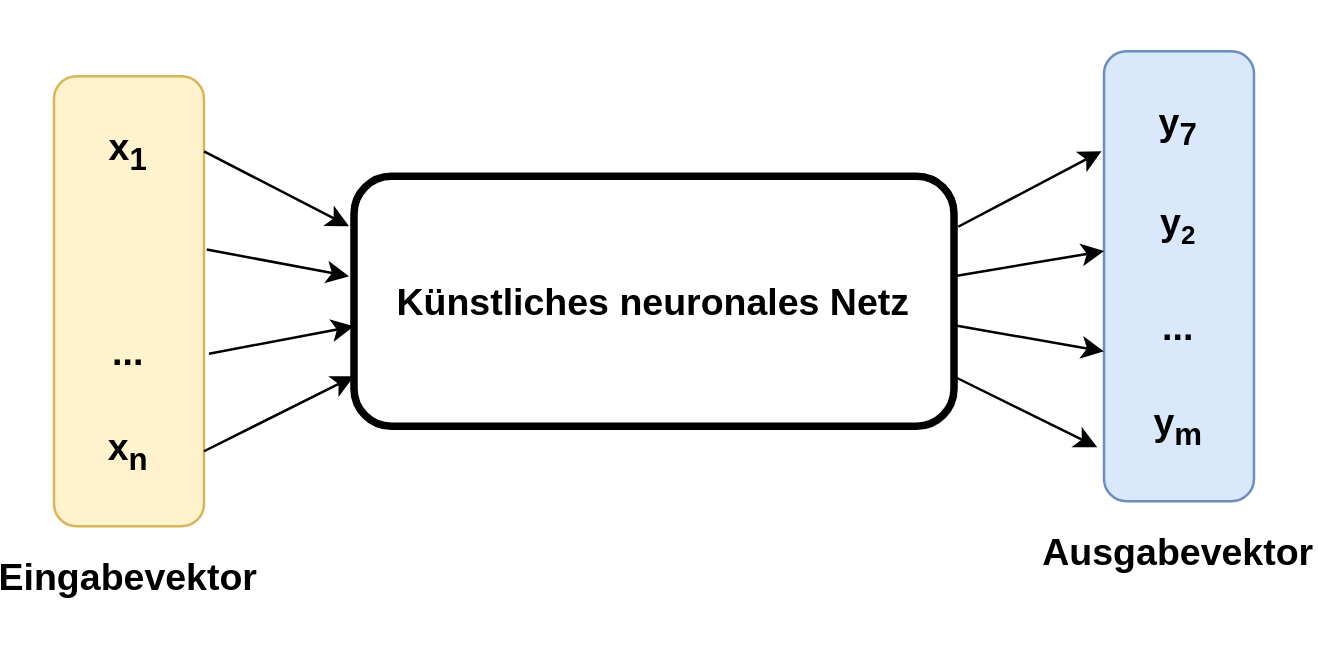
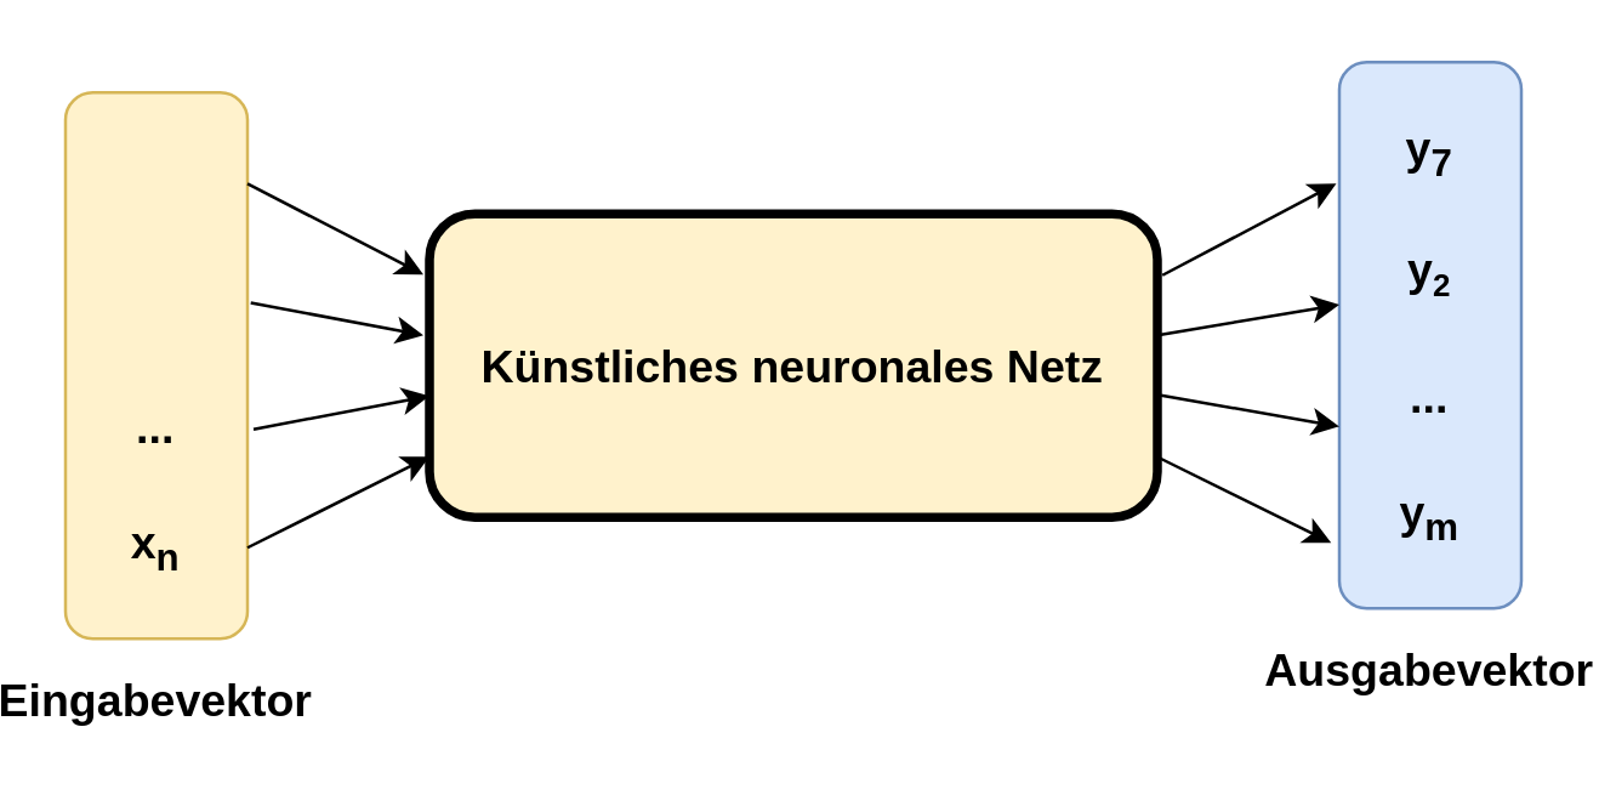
- <mxCell id="4" value="&lt;b&gt;&lt;font style=&quot;font-size: 15px&quot;&gt;x&lt;sub&gt;1&lt;/sub&gt;&lt;/font&gt;&lt;/b&gt;" style="text;html=1;strokeColor=none;fillColor=none;align=center;verticalAlign=middle;whiteSpace=wrap;rounded=0;" parent="1" vertex="1"><mxGeometry x="30" y="50" width="40" height="20" as="geometry" /></mxCell>
- <mxCell id="3" value="&lt;b&gt;&lt;font style=&quot;font-size: 15px&quot;&gt;Künstliches neuronales Netz&lt;/font&gt;&lt;/b&gt;" style="rounded=1;whiteSpace=wrap;html=1;strokeWidth=3;" parent="1" vertex="1"><mxGeometry x="140" y="70" width="240" height="100" as="geometry" /></mxCell>
+ <mxCell id="3" value="&lt;b&gt;&lt;font style=&quot;font-size: 15px&quot;&gt;Künstliches neuronales Netz&lt;/font&gt;&lt;/b&gt;" style="rounded=1;whiteSpace=wrap;html=1;strokeWidth=3;fillColor=#fff2cc;" parent="1" vertex="1"><mxGeometry x="140" y="70" width="240" height="100" as="geometry" /></mxCell>
